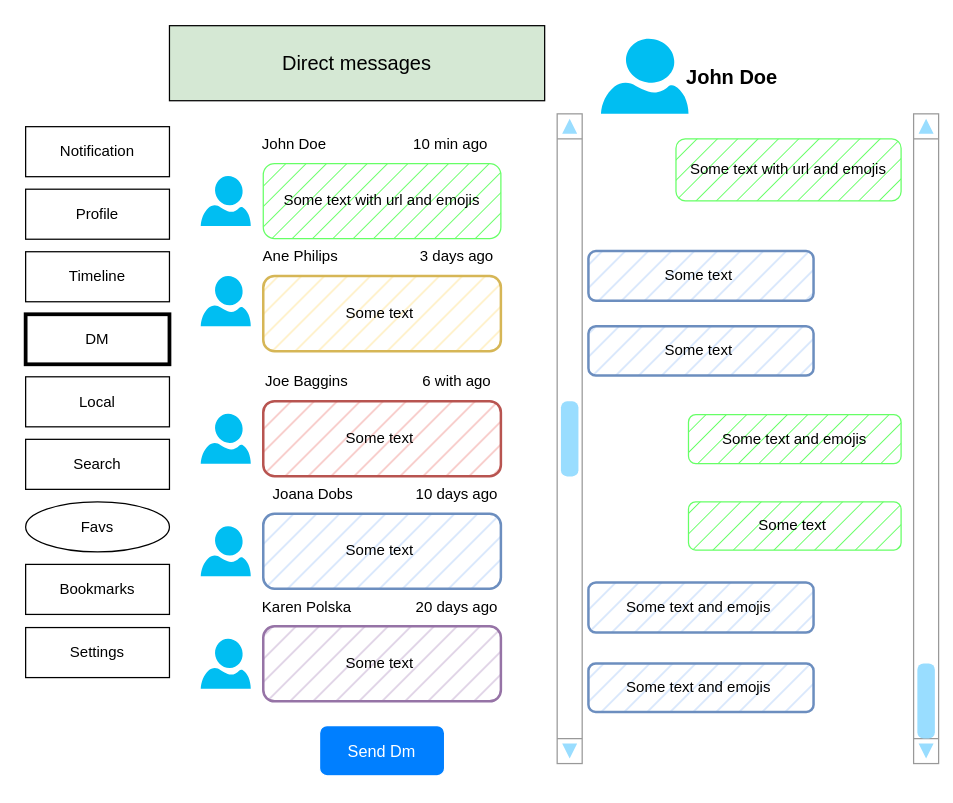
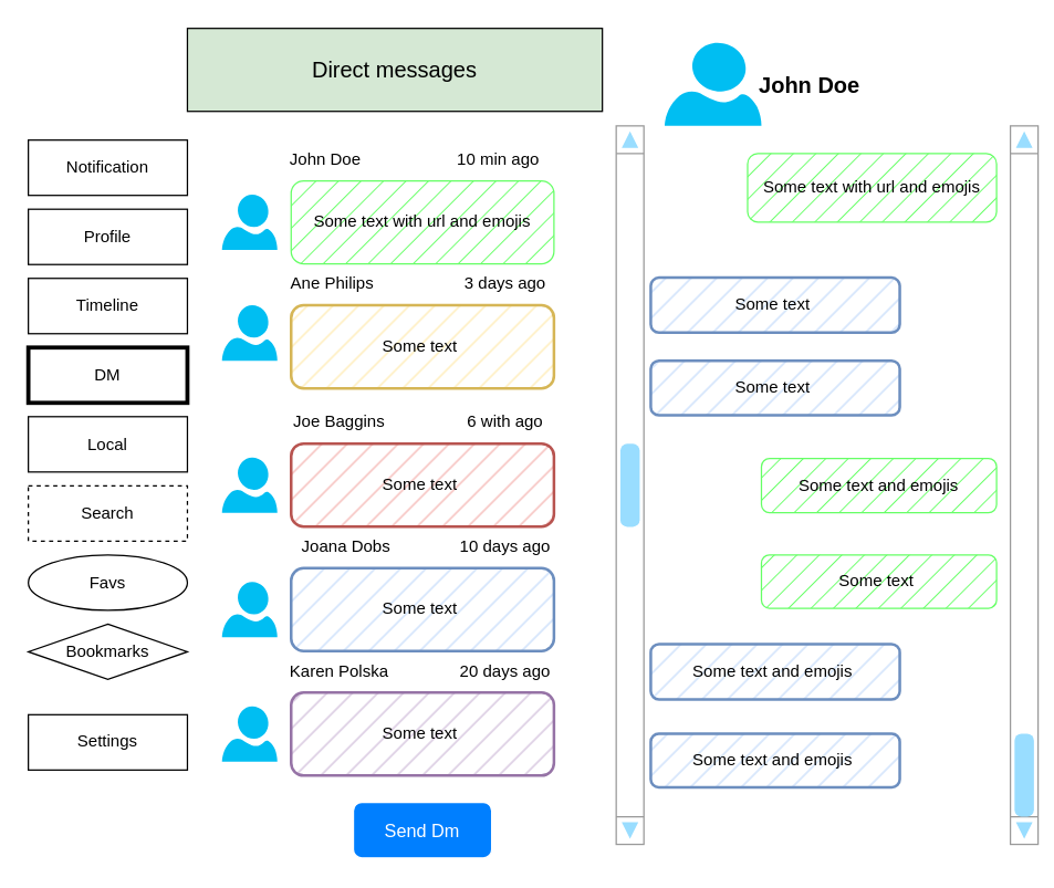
- <mxCell id="8" value="Search" style="rounded=0;whiteSpace=wrap;html=1;fillColor=none;" vertex="1" parent="1"><mxGeometry x="20" y="350.75" width="115" height="40" as="geometry" /></mxCell>
+ <mxCell id="8" value="Search" style="rounded=0;whiteSpace=wrap;html=1;fillColor=none;dashed=1;" vertex="1" parent="1"><mxGeometry x="20" y="350.75" width="115" height="40" as="geometry" /></mxCell>
- <mxCell id="5" value="Bookmarks" style="rounded=0;whiteSpace=wrap;html=1;fillColor=none;" vertex="1" parent="1"><mxGeometry x="20" y="450.75" width="115" height="40" as="geometry" /></mxCell>
+ <mxCell id="5" value="Bookmarks" style="rhombus;whiteSpace=wrap;html=1;fillColor=none;" vertex="1" parent="1"><mxGeometry x="20" y="450.75" width="115" height="40" as="geometry" /></mxCell>
- <mxCell id="10" value="Settings" style="rounded=0;whiteSpace=wrap;html=1;fillColor=none;" vertex="1" parent="1"><mxGeometry x="20" y="501.25" width="115" height="40" as="geometry" /></mxCell>
+ <mxCell id="10" value="Settings" style="rounded=0;whiteSpace=wrap;html=1;fillColor=none;" vertex="1" parent="1"><mxGeometry x="20" y="516.25" width="115" height="40" as="geometry" /></mxCell>
